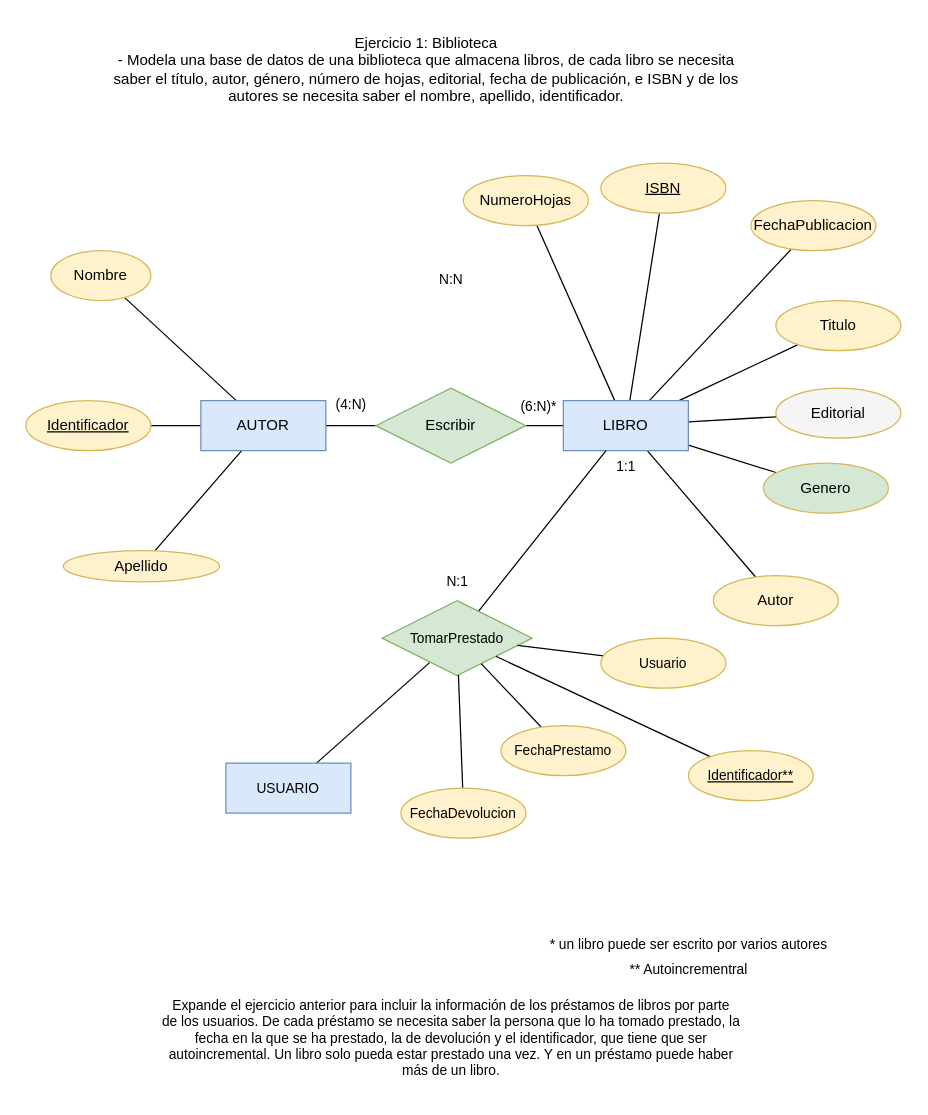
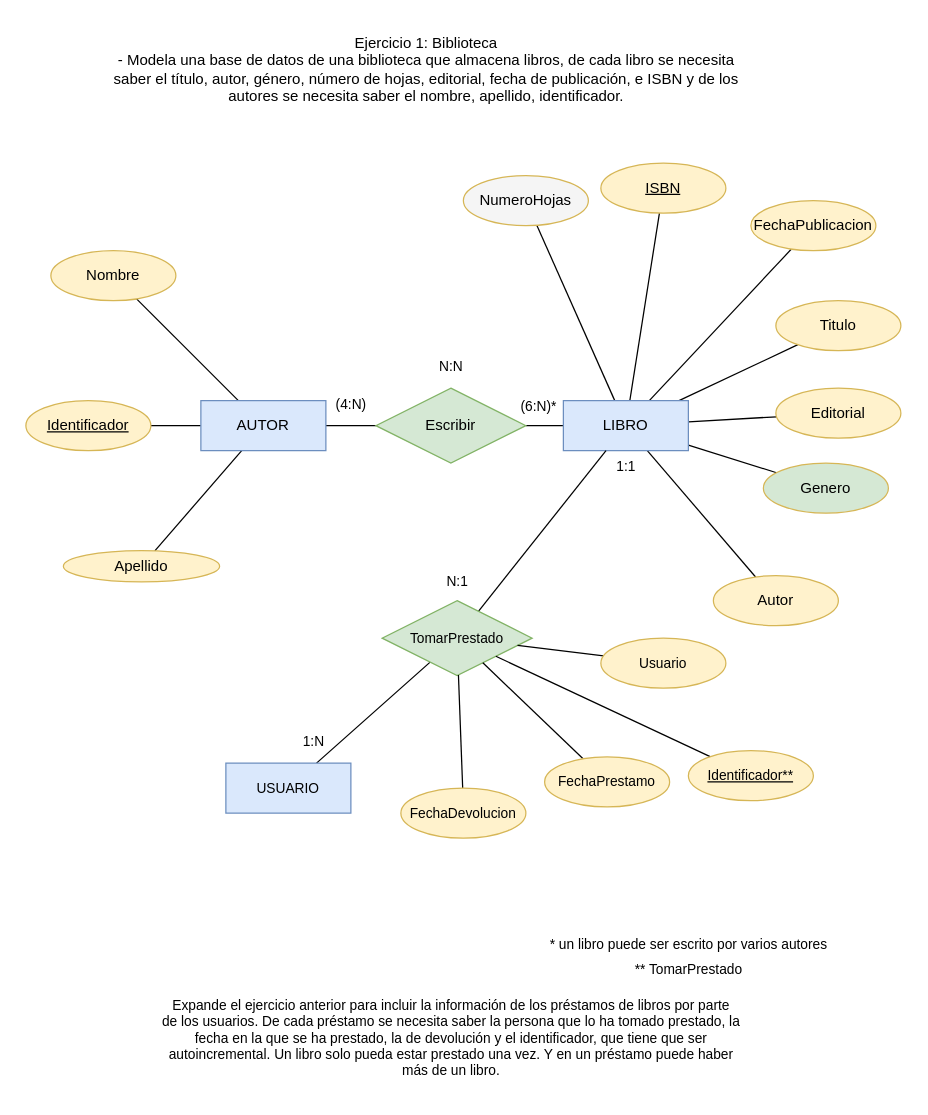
- <mxCell id="19" value="NumeroHojas" style="ellipse;whiteSpace=wrap;html=1;align=center;fillColor=#fff2cc;strokeColor=#d6b656;" vertex="1" parent="1"><mxGeometry x="370" y="140" width="100" height="40" as="geometry" /></mxCell>
+ <mxCell id="19" value="NumeroHojas" style="ellipse;whiteSpace=wrap;html=1;align=center;fillColor=#f5f5f5;strokeColor=#d6b656;" vertex="1" parent="1"><mxGeometry x="370" y="140" width="100" height="40" as="geometry" /></mxCell>
- <mxCell id="25" value="Nombre" style="ellipse;whiteSpace=wrap;html=1;align=center;fillColor=#fff2cc;strokeColor=#d6b656;" vertex="1" parent="1"><mxGeometry x="40" y="200" width="80" height="40" as="geometry" /></mxCell>
+ <mxCell id="25" value="Nombre" style="ellipse;whiteSpace=wrap;html=1;align=center;fillColor=#fff2cc;strokeColor=#d6b656;" vertex="1" parent="1"><mxGeometry x="40" y="200" width="100" height="40" as="geometry" /></mxCell>
- <mxCell id="31" value="N:N" style="text;html=1;align=center;verticalAlign=middle;resizable=0;points=[];autosize=1;strokeColor=none;fillColor=none;fontSize=11;fontFamily=Helvetica;fontColor=default;" vertex="1" parent="1"><mxGeometry x="340" y="208" width="40" height="30" as="geometry" /></mxCell>
+ <mxCell id="31" value="N:N" style="text;html=1;align=center;verticalAlign=middle;resizable=0;points=[];autosize=1;strokeColor=none;fillColor=none;fontSize=11;fontFamily=Helvetica;fontColor=default;" vertex="1" parent="1"><mxGeometry x="340" y="278" width="40" height="30" as="geometry" /></mxCell>
- <mxCell id="20" value="Editorial" style="ellipse;whiteSpace=wrap;html=1;align=center;fillColor=#f5f5f5;strokeColor=#d6b656;" vertex="1" parent="1"><mxGeometry x="620" y="310" width="100" height="40" as="geometry" /></mxCell>
+ <mxCell id="20" value="Editorial" style="ellipse;whiteSpace=wrap;html=1;align=center;fillColor=#fff2cc;strokeColor=#d6b656;" vertex="1" parent="1"><mxGeometry x="620" y="310" width="100" height="40" as="geometry" /></mxCell>
+ <mxCell id="46" value="1:N" style="text;html=1;align=center;verticalAlign=middle;resizable=0;points=[];autosize=1;strokeColor=none;fillColor=none;fontSize=11;fontFamily=Helvetica;fontColor=default;" vertex="1" parent="1"><mxGeometry x="230" y="578" width="40" height="30" as="geometry" /></mxCell>
- <mxCell id="40" value="FechaPrestamo" style="ellipse;whiteSpace=wrap;html=1;align=center;fontFamily=Helvetica;fontSize=11;fillColor=#fff2cc;strokeColor=#d6b656;" vertex="1" parent="1"><mxGeometry x="400" y="580" width="100" height="40" as="geometry" /></mxCell>
+ <mxCell id="40" value="FechaPrestamo" style="ellipse;whiteSpace=wrap;html=1;align=center;fontFamily=Helvetica;fontSize=11;fillColor=#fff2cc;strokeColor=#d6b656;" vertex="1" parent="1"><mxGeometry x="435" y="605" width="100" height="40" as="geometry" /></mxCell>
- <mxCell id="45" value="** Autoincrementral" style="text;html=1;align=center;verticalAlign=middle;resizable=0;points=[];autosize=1;strokeColor=none;fillColor=none;fontSize=11;fontFamily=Helvetica;fontColor=default;" vertex="1" parent="1"><mxGeometry x="490" y="760" width="120" height="30" as="geometry" /></mxCell>
+ <mxCell id="45" value="** TomarPrestado" style="text;html=1;align=center;verticalAlign=middle;resizable=0;points=[];autosize=1;strokeColor=none;fillColor=none;fontSize=11;fontFamily=Helvetica;fontColor=default;" vertex="1" parent="1"><mxGeometry x="490" y="760" width="120" height="30" as="geometry" /></mxCell>
